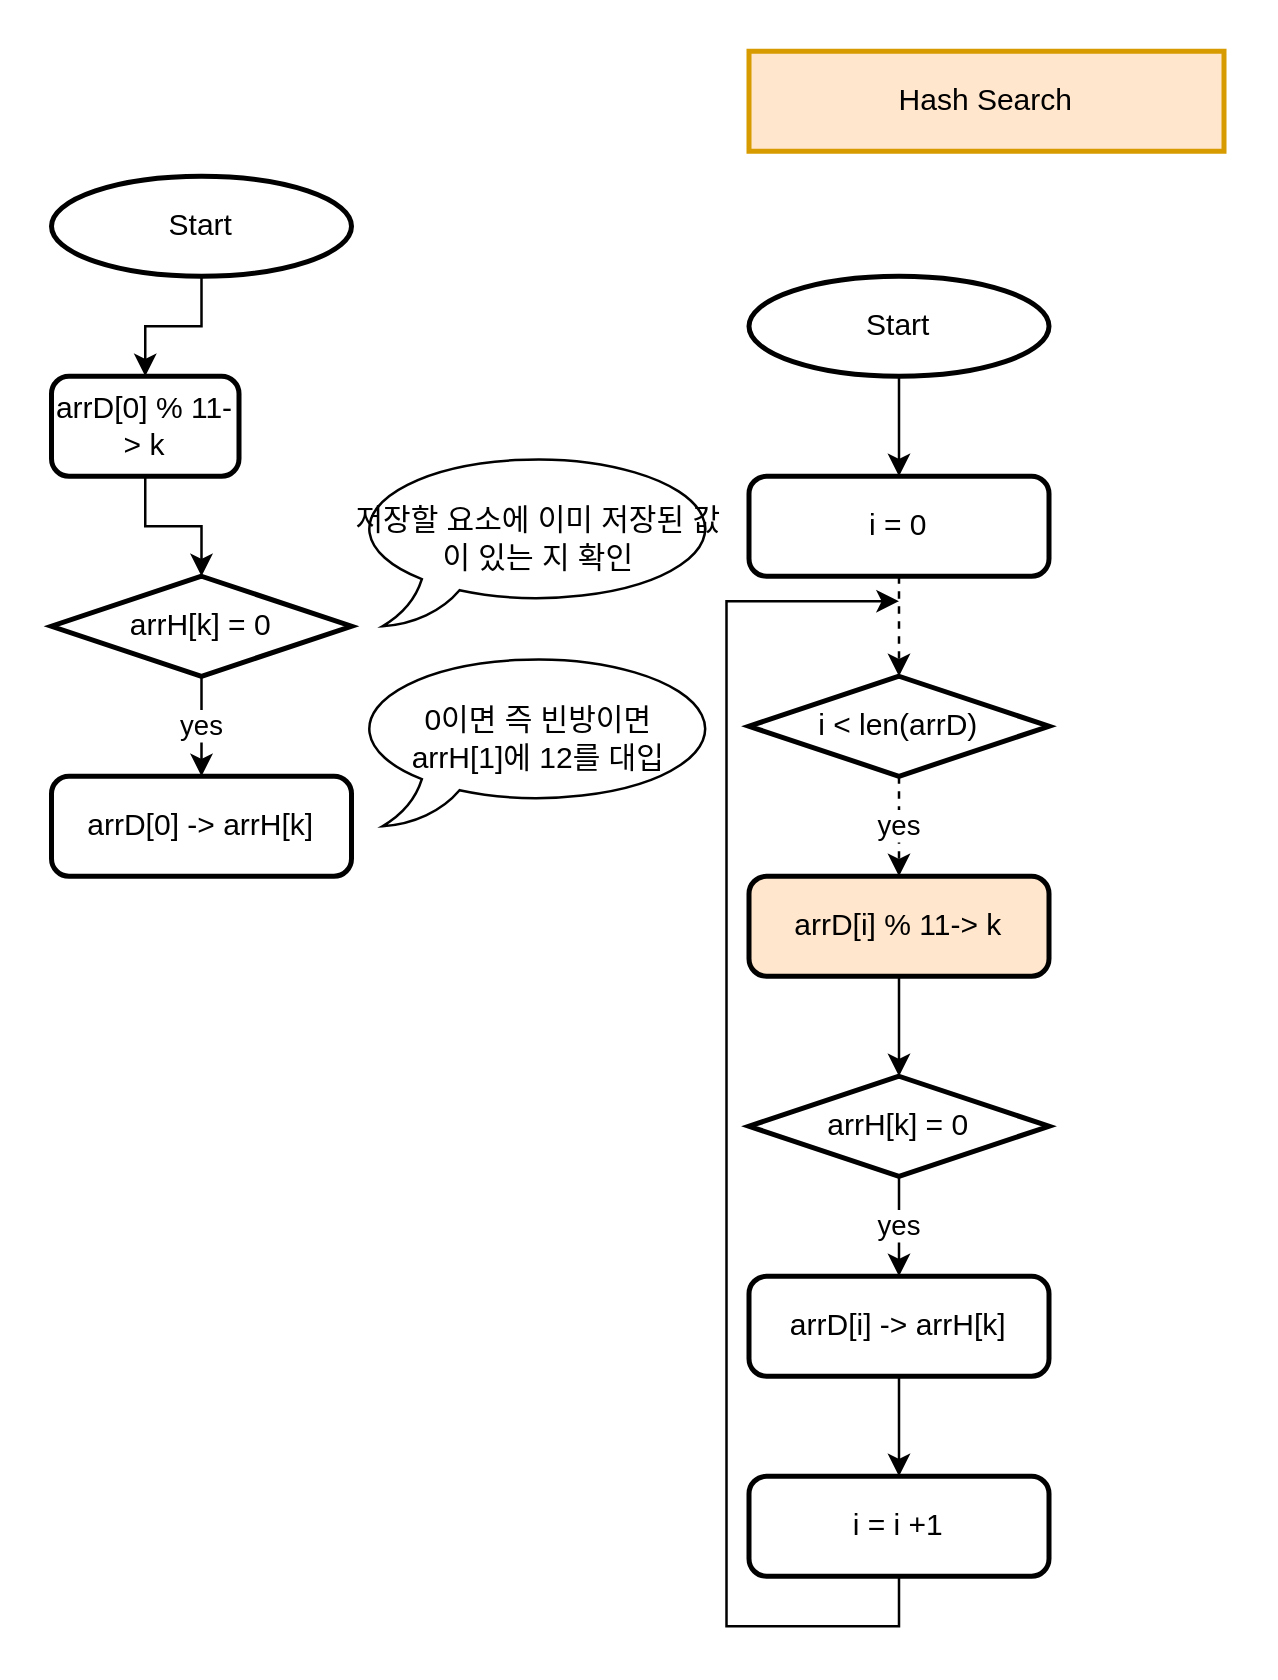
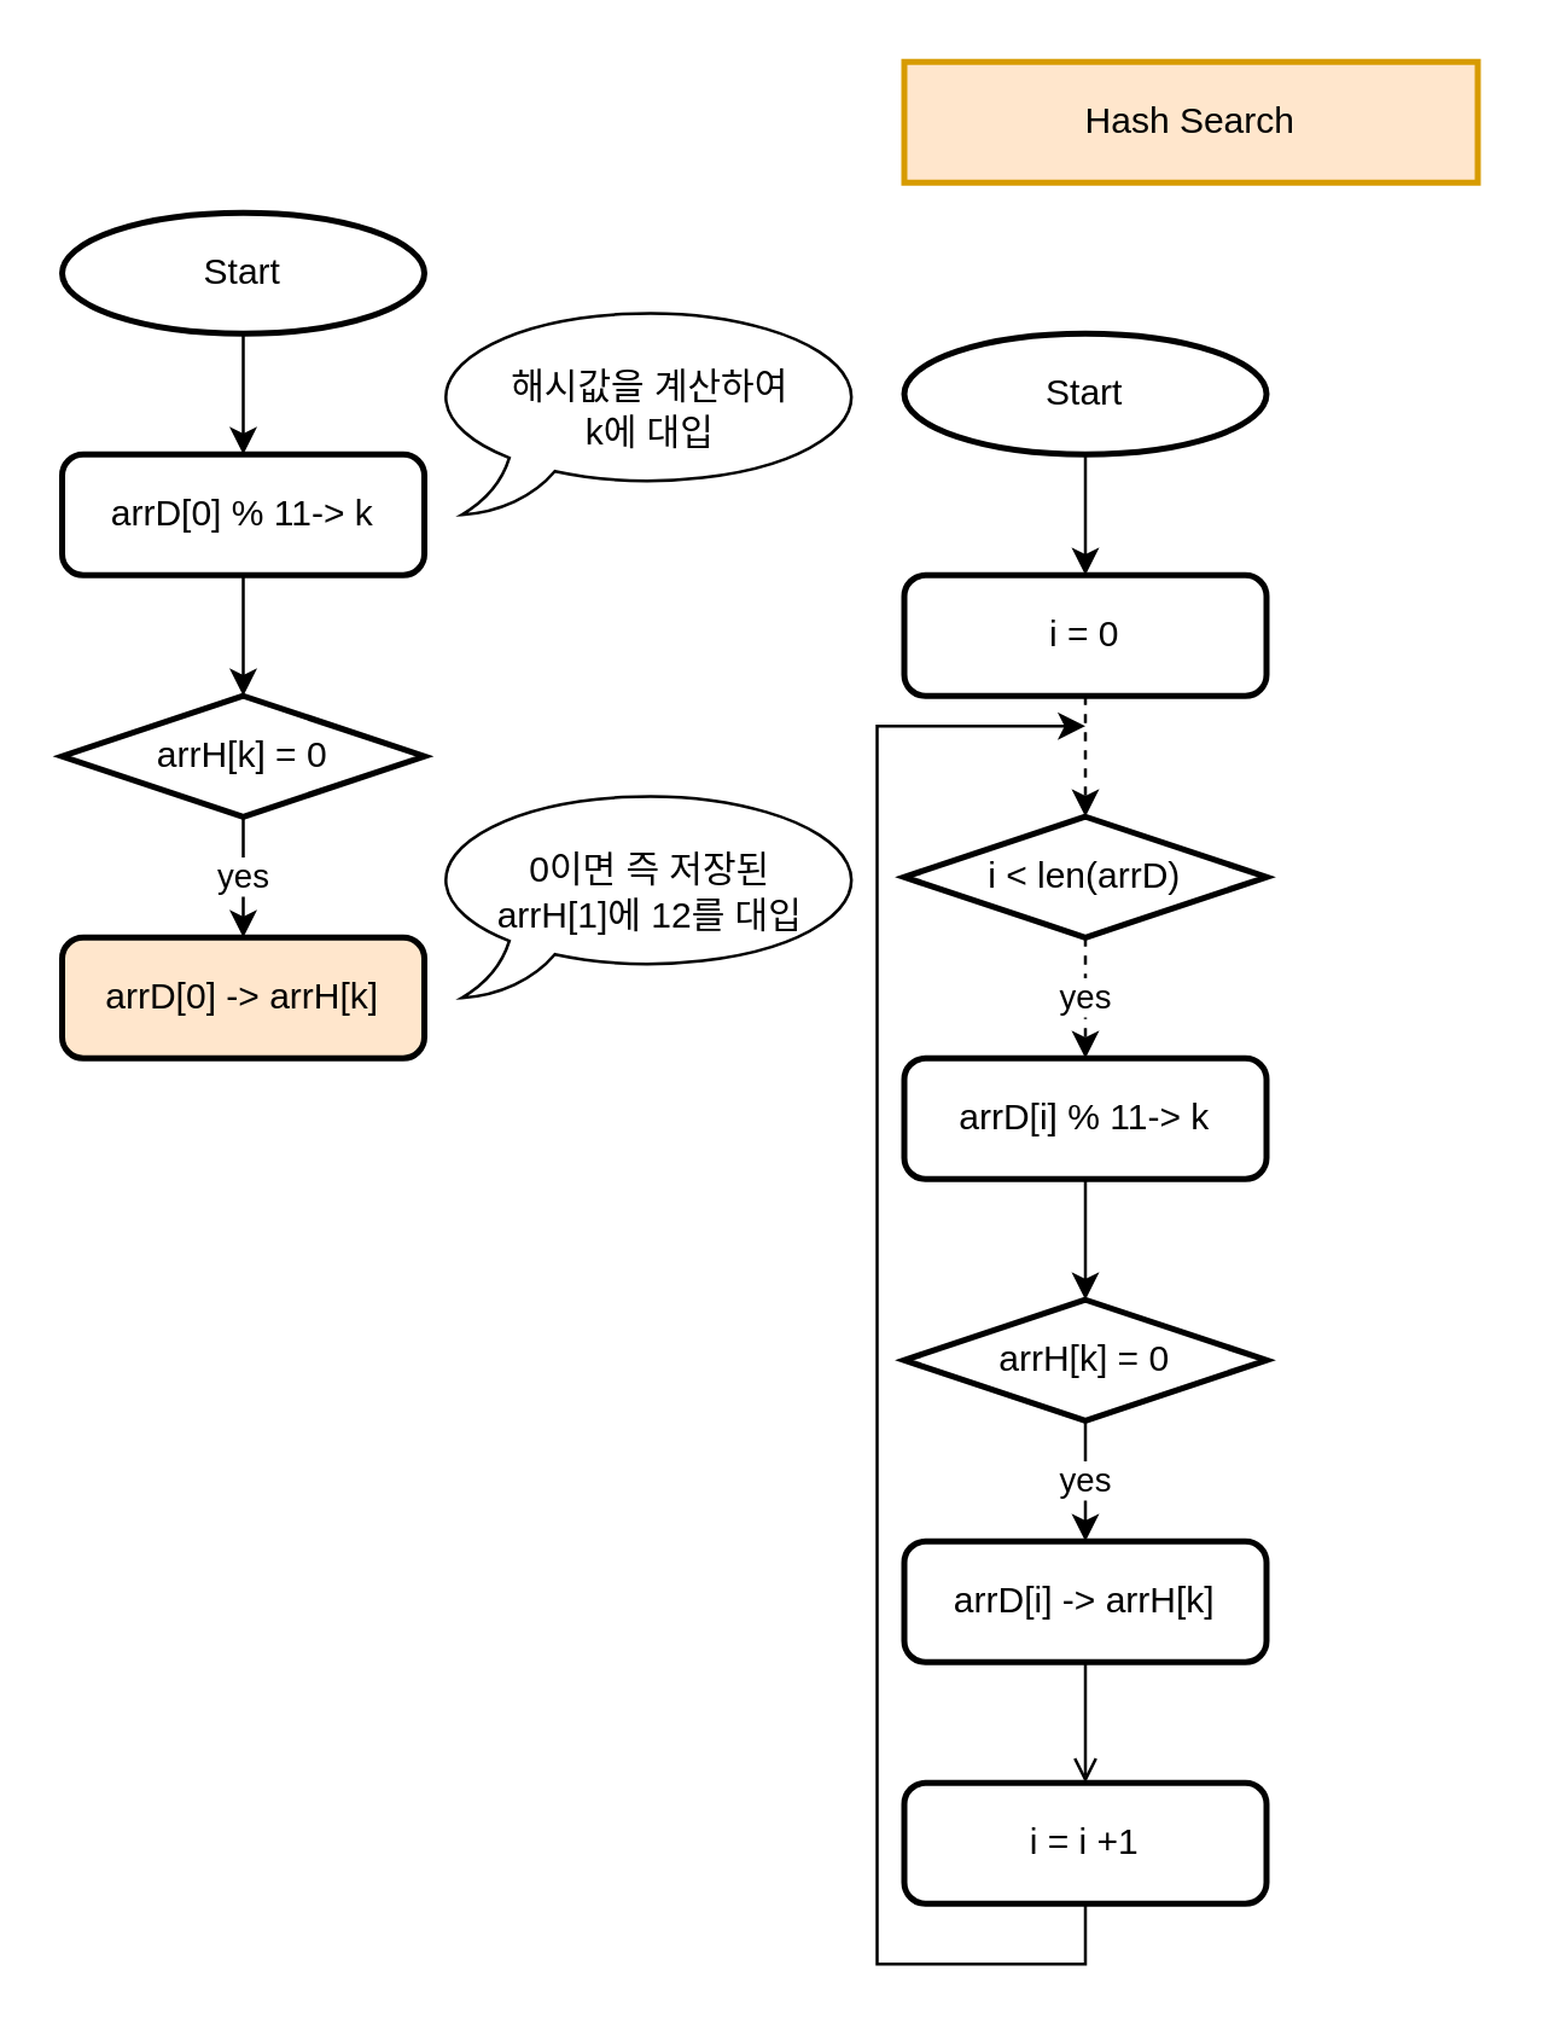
+ <mxCell id="10" value="해시값을 계산하여&lt;br&gt;k에 대입" style="whiteSpace=wrap;html=1;shape=mxgraph.basic.oval_callout" vertex="1" parent="1"><mxGeometry x="140" y="100" width="150" height="70" as="geometry" /></mxCell>
- <mxCell id="6" value="arrD[0] % 11-&amp;gt; k" style="rounded=1;whiteSpace=wrap;html=1;absoluteArcSize=1;arcSize=14;strokeWidth=2;" vertex="1" parent="1"><mxGeometry x="20" y="150" width="75" height="40" as="geometry" /></mxCell>
+ <mxCell id="6" value="arrD[0] % 11-&amp;gt; k" style="rounded=1;whiteSpace=wrap;html=1;absoluteArcSize=1;arcSize=14;strokeWidth=2;" vertex="1" parent="1"><mxGeometry x="20" y="150" width="120" height="40" as="geometry" /></mxCell>
- <mxCell id="12" value="저장할 요소에 이미 저장된 값이 있는 지 확인" style="whiteSpace=wrap;html=1;shape=mxgraph.basic.oval_callout" vertex="1" parent="1"><mxGeometry x="140" y="180" width="150" height="70" as="geometry" /></mxCell>
- <mxCell id="11" value="0이면 즉 빈방이면&lt;br&gt;arrH[1]에 12를 대입" style="whiteSpace=wrap;html=1;shape=mxgraph.basic.oval_callout" vertex="1" parent="1"><mxGeometry x="140" y="260" width="150" height="70" as="geometry" /></mxCell>
+ <mxCell id="11" value="0이면 즉 저장된&lt;br&gt;arrH[1]에 12를 대입" style="whiteSpace=wrap;html=1;shape=mxgraph.basic.oval_callout" vertex="1" parent="1"><mxGeometry x="140" y="260" width="150" height="70" as="geometry" /></mxCell>
- <mxCell id="9" value="arrD[0] -&amp;gt; arrH[k]" style="rounded=1;whiteSpace=wrap;html=1;absoluteArcSize=1;arcSize=14;strokeWidth=2;" vertex="1" parent="1"><mxGeometry x="20" y="310" width="120" height="40" as="geometry" /></mxCell>
+ <mxCell id="9" value="arrD[0] -&amp;gt; arrH[k]" style="rounded=1;whiteSpace=wrap;html=1;absoluteArcSize=1;arcSize=14;strokeWidth=2;fillColor=#ffe6cc;" vertex="1" parent="1"><mxGeometry x="20" y="310" width="120" height="40" as="geometry" /></mxCell>
- <mxCell id="14" value="arrD[i] % 11-&amp;gt; k" style="rounded=1;whiteSpace=wrap;html=1;absoluteArcSize=1;arcSize=14;strokeWidth=2;fillColor=#ffe6cc;" vertex="1" parent="1"><mxGeometry x="299" y="350" width="120" height="40" as="geometry" /></mxCell>
+ <mxCell id="14" value="arrD[i] % 11-&amp;gt; k" style="rounded=1;whiteSpace=wrap;html=1;absoluteArcSize=1;arcSize=14;strokeWidth=2;" vertex="1" parent="1"><mxGeometry x="299" y="350" width="120" height="40" as="geometry" /></mxCell>
- <mxCell id="17" value="" style="edgeStyle=orthogonalEdgeStyle;rounded=0;orthogonalLoop=1;jettySize=auto;html=1;" edge="1" parent="1" source="18" target="20"><mxGeometry relative="1" as="geometry" /></mxCell>
+ <mxCell id="17" value="" style="edgeStyle=orthogonalEdgeStyle;rounded=0;orthogonalLoop=1;jettySize=auto;html=1;endArrow=open;" edge="1" parent="1" source="18" target="20"><mxGeometry relative="1" as="geometry" /></mxCell>
